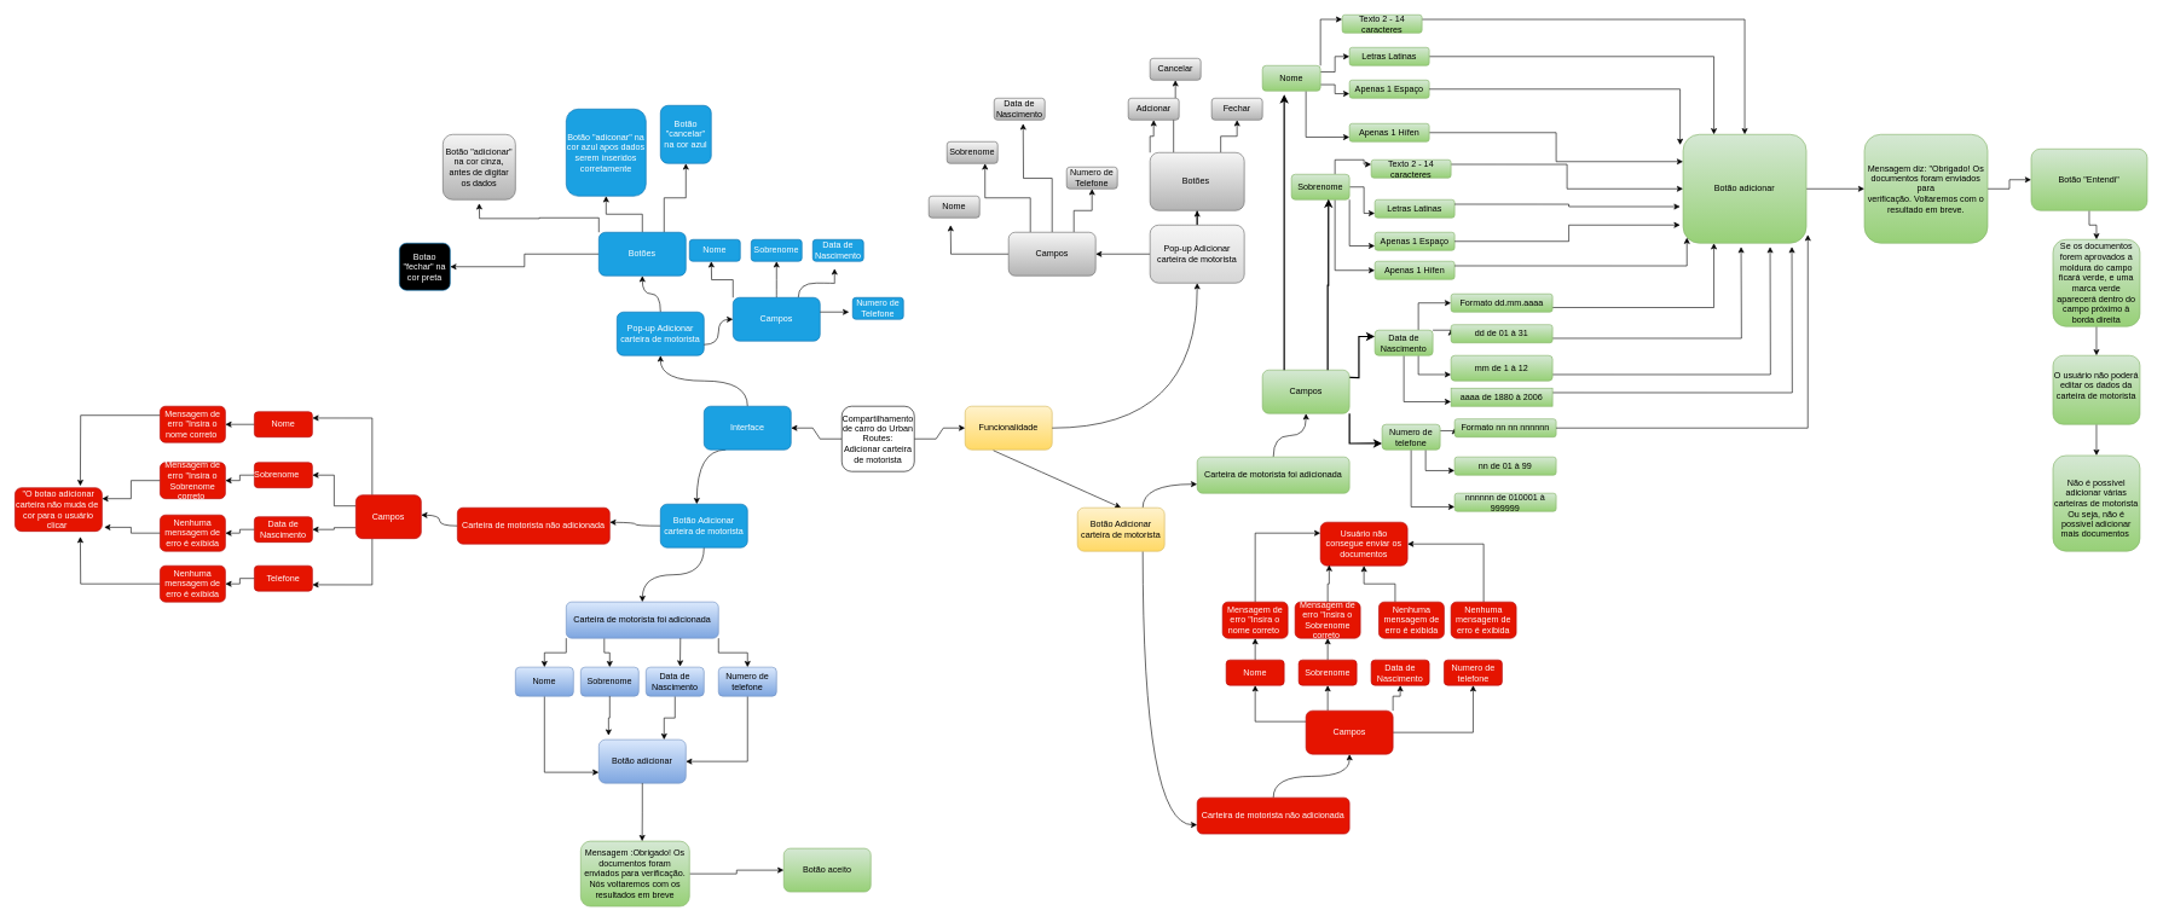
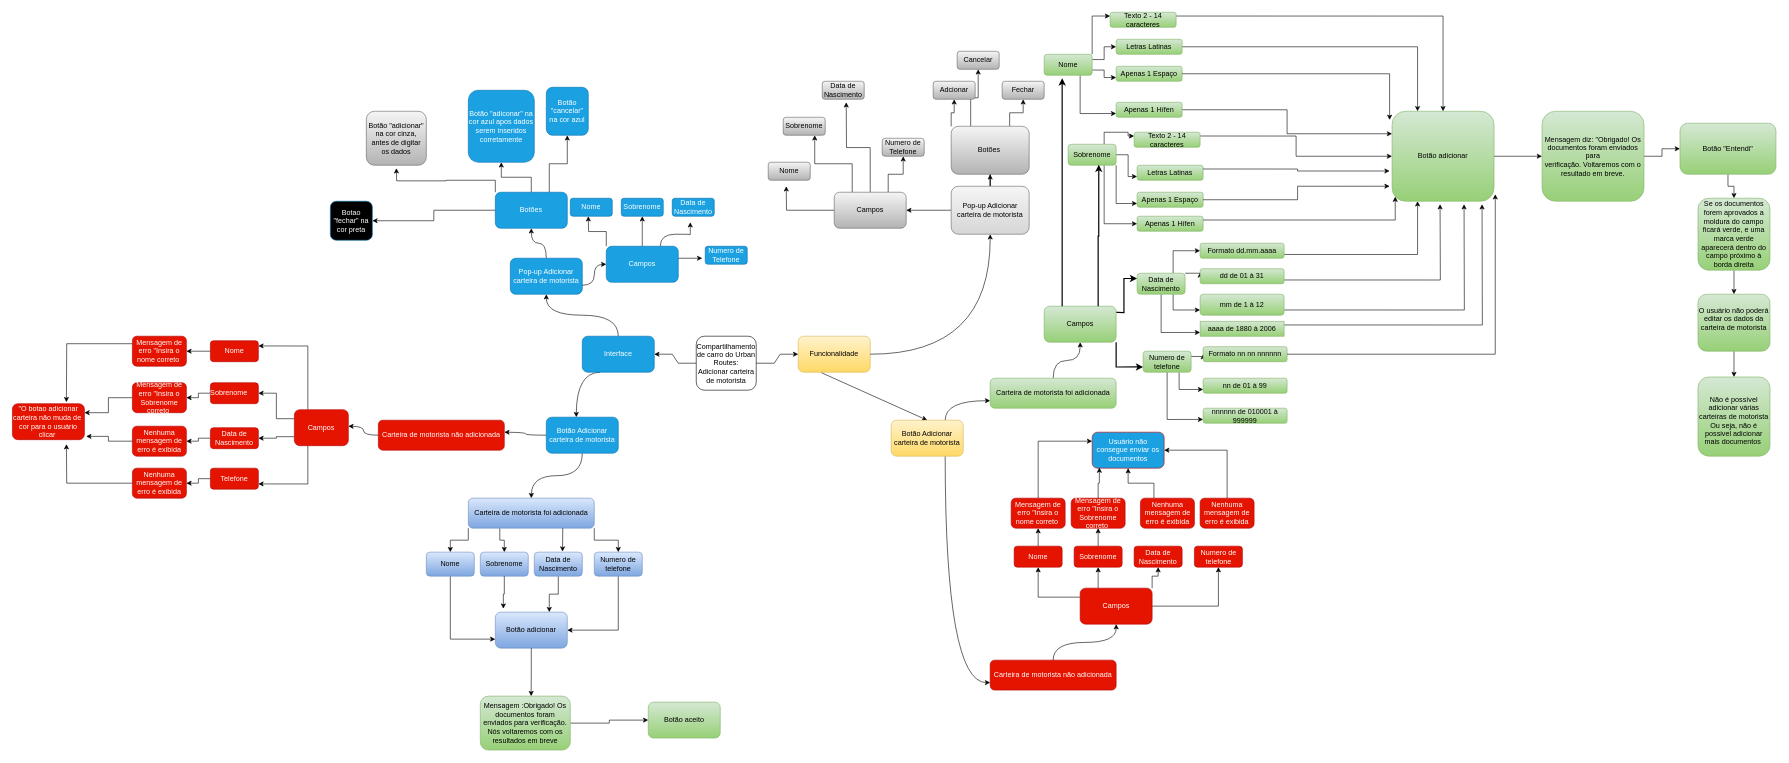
- <mxCell id="167" value="Cancelar" style="rounded=1;whiteSpace=wrap;html=1;fillColor=#f5f5f5;strokeColor=#666666;gradientColor=#b3b3b3;" vertex="1" parent="1"><mxGeometry x="1585" y="80" width="70" height="30" as="geometry" /></mxCell>
+ <mxCell id="167" value="Cancelar" style="rounded=1;whiteSpace=wrap;html=1;fillColor=#f5f5f5;strokeColor=#666666;gradientColor=#b3b3b3;" vertex="1" parent="1"><mxGeometry x="1595" y="85" width="70" height="30" as="geometry" /></mxCell>
- <mxCell id="120" value="Usuário não consegue enviar os documentos" style="rounded=1;whiteSpace=wrap;html=1;fillColor=#e51400;fontColor=#ffffff;strokeColor=#B20000;" vertex="1" parent="1"><mxGeometry x="1820" y="720" width="120" height="60" as="geometry" /></mxCell>
+ <mxCell id="120" value="Usuário não consegue enviar os documentos" style="rounded=1;whiteSpace=wrap;html=1;fillColor=#1ba1e2;fontColor=#ffffff;strokeColor=#B20000;" vertex="1" parent="1"><mxGeometry x="1820" y="720" width="120" height="60" as="geometry" /></mxCell>
